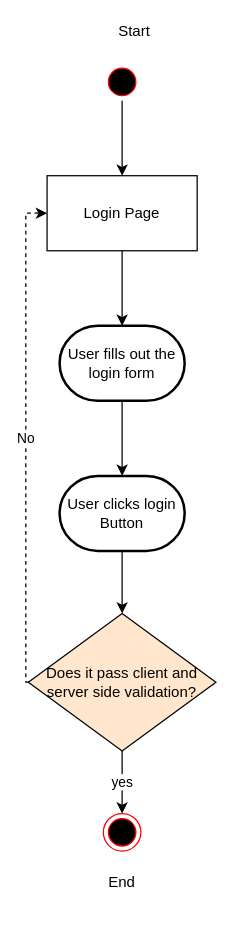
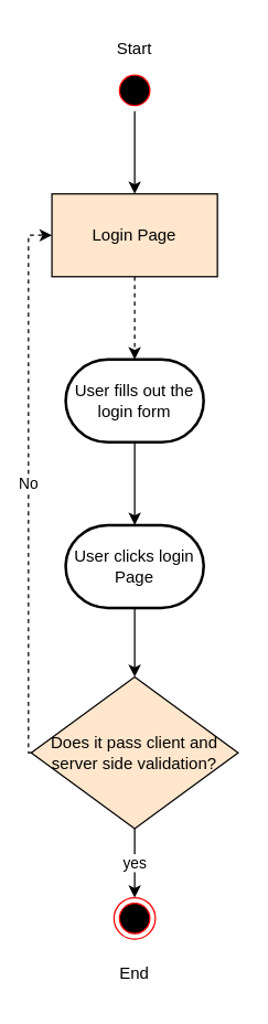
- <mxCell id="13" value="Start" style="text;html=1;strokeColor=none;fillColor=none;align=center;verticalAlign=middle;whiteSpace=wrap;rounded=0;" parent="1" vertex="1"><mxGeometry x="77" y="10" width="60" height="30" as="geometry" /></mxCell>
+ <mxCell id="13" value="Start" style="text;html=1;strokeColor=none;fillColor=none;align=center;verticalAlign=middle;whiteSpace=wrap;rounded=0;" parent="1" vertex="1"><mxGeometry x="67" y="20" width="60" height="30" as="geometry" /></mxCell>
- <mxCell id="15" value="Login Page" style="rounded=0;whiteSpace=wrap;html=1;" vertex="1" parent="1"><mxGeometry x="37" y="140" width="120" height="60" as="geometry" /></mxCell>
+ <mxCell id="15" value="Login Page" style="rounded=0;whiteSpace=wrap;html=1;fillColor=#ffe6cc;" vertex="1" parent="1"><mxGeometry x="37" y="140" width="120" height="60" as="geometry" /></mxCell>
- <mxCell id="14" style="edgeStyle=orthogonalEdgeStyle;rounded=0;orthogonalLoop=1;jettySize=auto;html=1;entryX=0.5;entryY=0;entryDx=0;entryDy=0;entryPerimeter=0;" edge="1" parent="1" source="15" target="4"><mxGeometry relative="1" as="geometry" /></mxCell>
+ <mxCell id="14" style="edgeStyle=orthogonalEdgeStyle;rounded=0;orthogonalLoop=1;jettySize=auto;html=1;entryX=0.5;entryY=0;entryDx=0;entryDy=0;entryPerimeter=0;dashed=1;" edge="1" parent="1" source="15" target="4"><mxGeometry relative="1" as="geometry" /></mxCell>
- <mxCell id="6" value="User clicks login Button" style="strokeWidth=2;html=1;shape=mxgraph.flowchart.terminator;whiteSpace=wrap;" parent="1" vertex="1"><mxGeometry x="47" y="380" width="100" height="60" as="geometry" /></mxCell>
+ <mxCell id="6" value="User clicks login Page" style="strokeWidth=2;html=1;shape=mxgraph.flowchart.terminator;whiteSpace=wrap;" parent="1" vertex="1"><mxGeometry x="47" y="380" width="100" height="60" as="geometry" /></mxCell>
